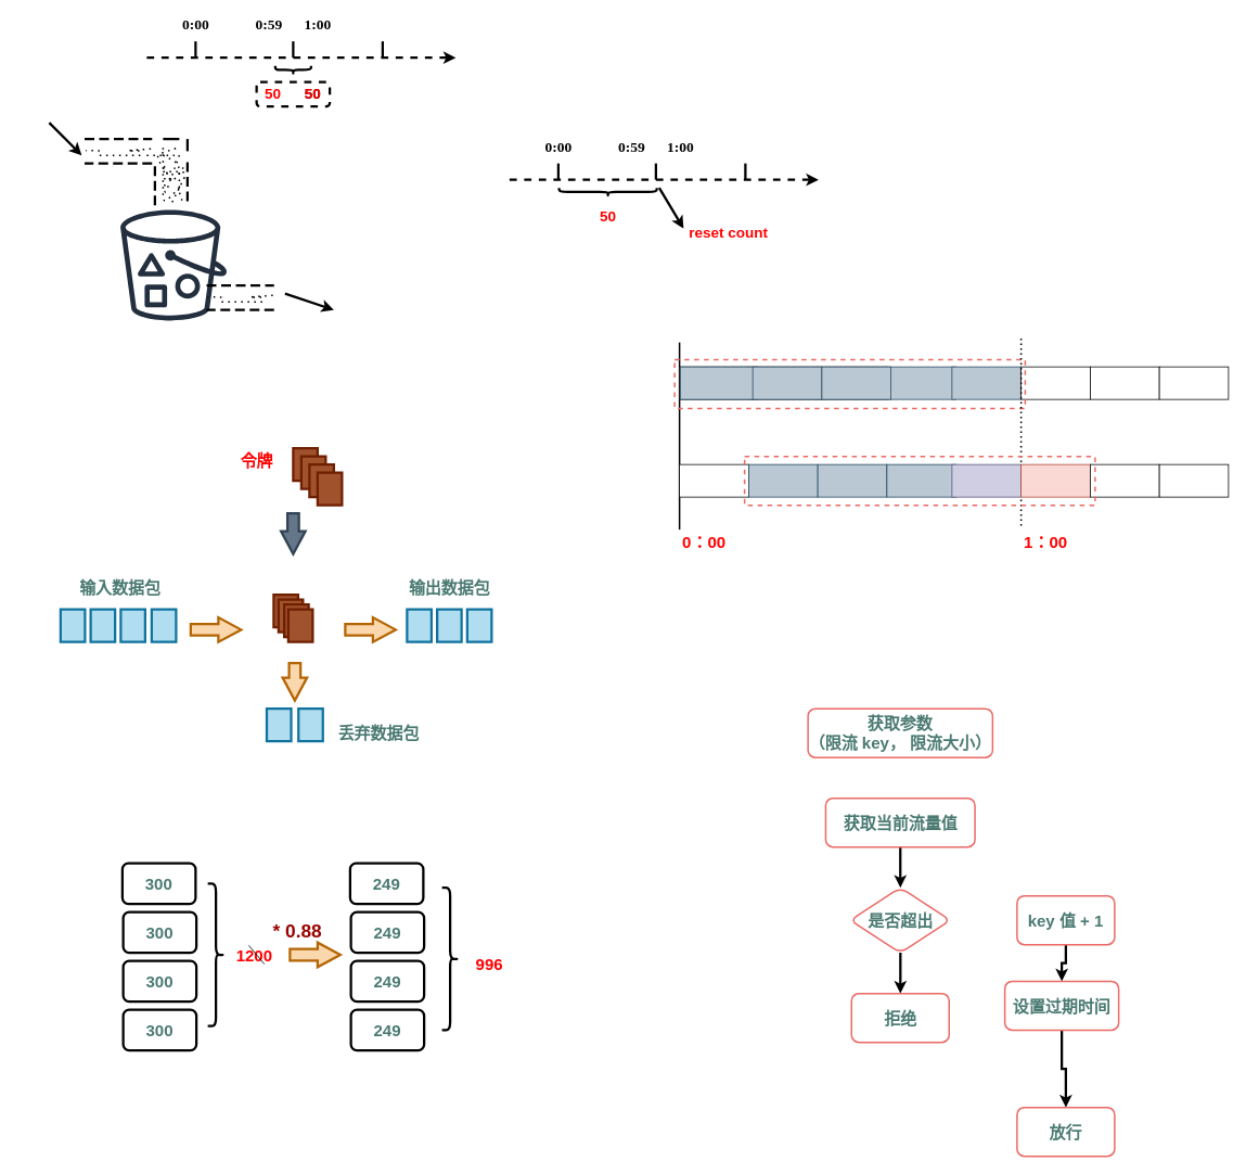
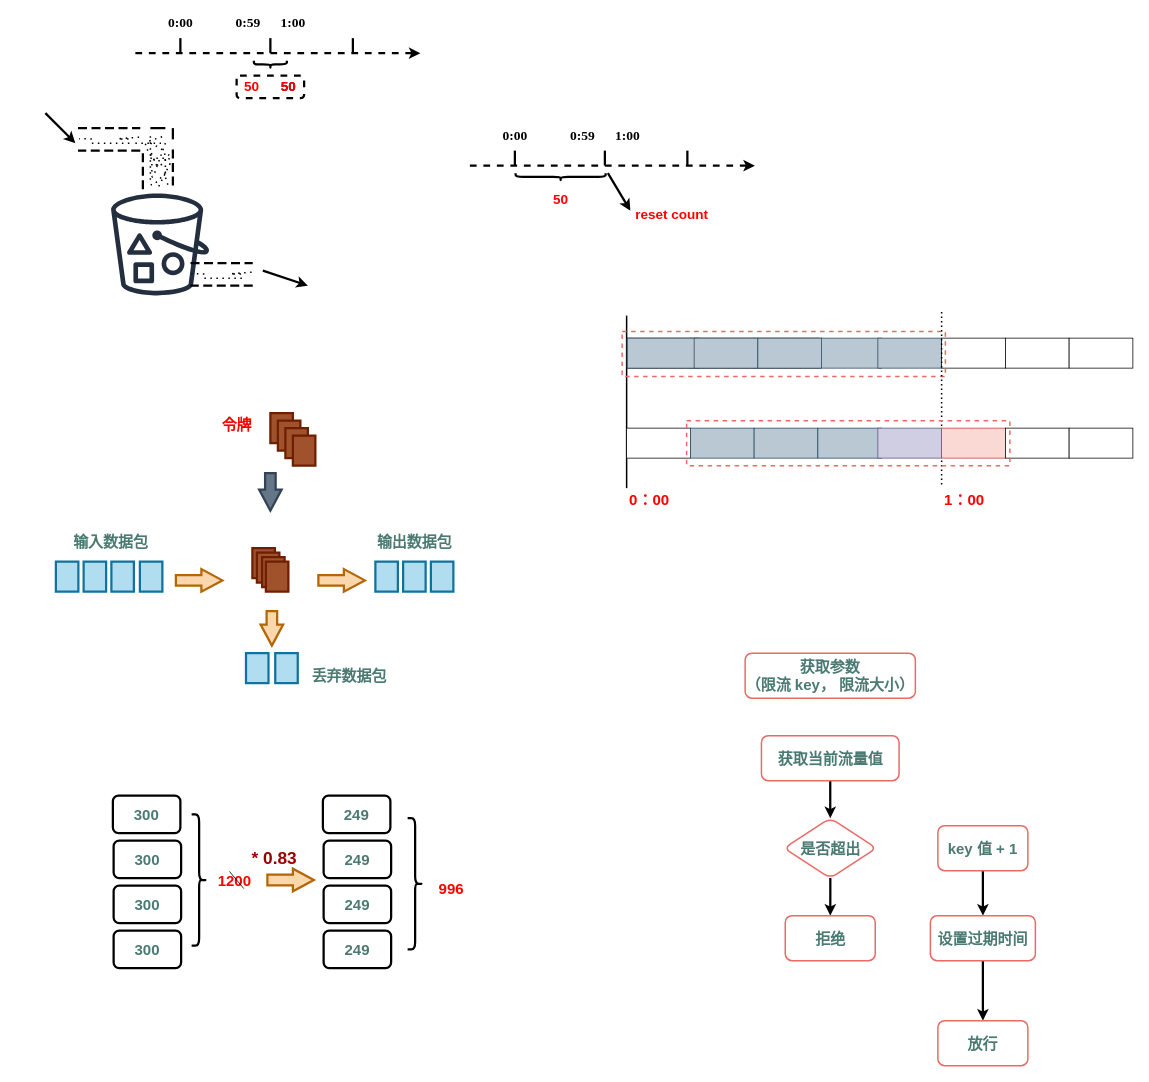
- <mxCell id="77" value="&lt;b&gt;&lt;font style=&quot;font-size: 23px&quot; color=&quot;#990000&quot;&gt;* 0.88&lt;/font&gt;&lt;/b&gt;" style="text;html=1;align=center;verticalAlign=middle;resizable=0;points=[];autosize=1;strokeColor=none;fontSize=20;fontColor=#4A7A72;" vertex="1" parent="1"><mxGeometry x="325" y="1127.5" width="80" height="30" as="geometry" /></mxCell>
+ <mxCell id="77" value="&lt;b&gt;&lt;font style=&quot;font-size: 23px&quot; color=&quot;#990000&quot;&gt;* 0.83&lt;/font&gt;&lt;/b&gt;" style="text;html=1;align=center;verticalAlign=middle;resizable=0;points=[];autosize=1;strokeColor=none;fontSize=20;fontColor=#4A7A72;" vertex="1" parent="1"><mxGeometry x="325" y="1127.5" width="80" height="30" as="geometry" /></mxCell>
- <mxCell id="125" value="设置过期时间" style="whiteSpace=wrap;html=1;rounded=1;fontSize=20;fontColor=#4A7A72;fontStyle=1;strokeColor=#EA6B66;strokeWidth=2;fillColor=none;" vertex="1" parent="1"><mxGeometry x="1235" y="1205" width="140" height="60" as="geometry" /></mxCell>
+ <mxCell id="125" value="设置过期时间" style="whiteSpace=wrap;html=1;rounded=1;fontSize=20;fontColor=#4A7A72;fontStyle=1;strokeColor=#EA6B66;strokeWidth=2;fillColor=none;" vertex="1" parent="1"><mxGeometry x="1240" y="1220" width="140" height="60" as="geometry" /></mxCell>
